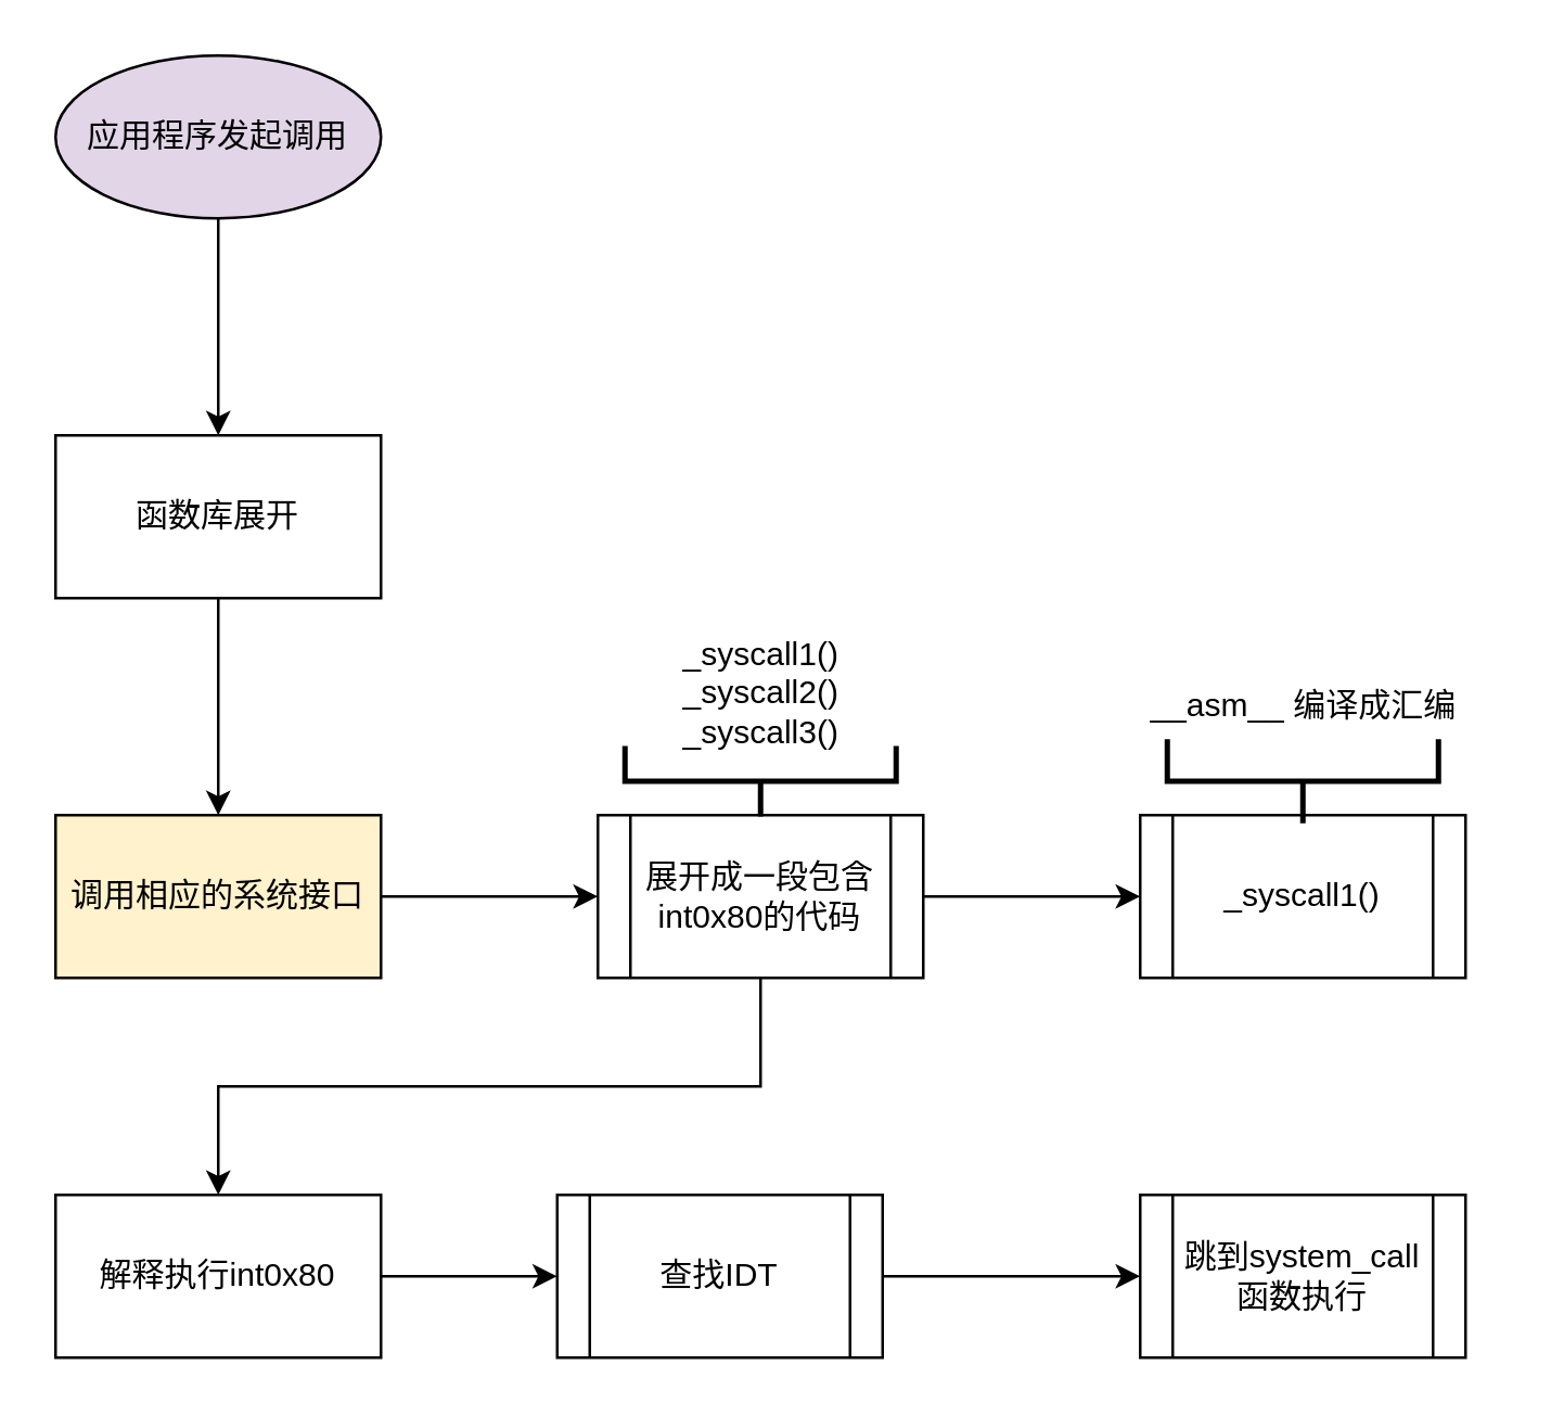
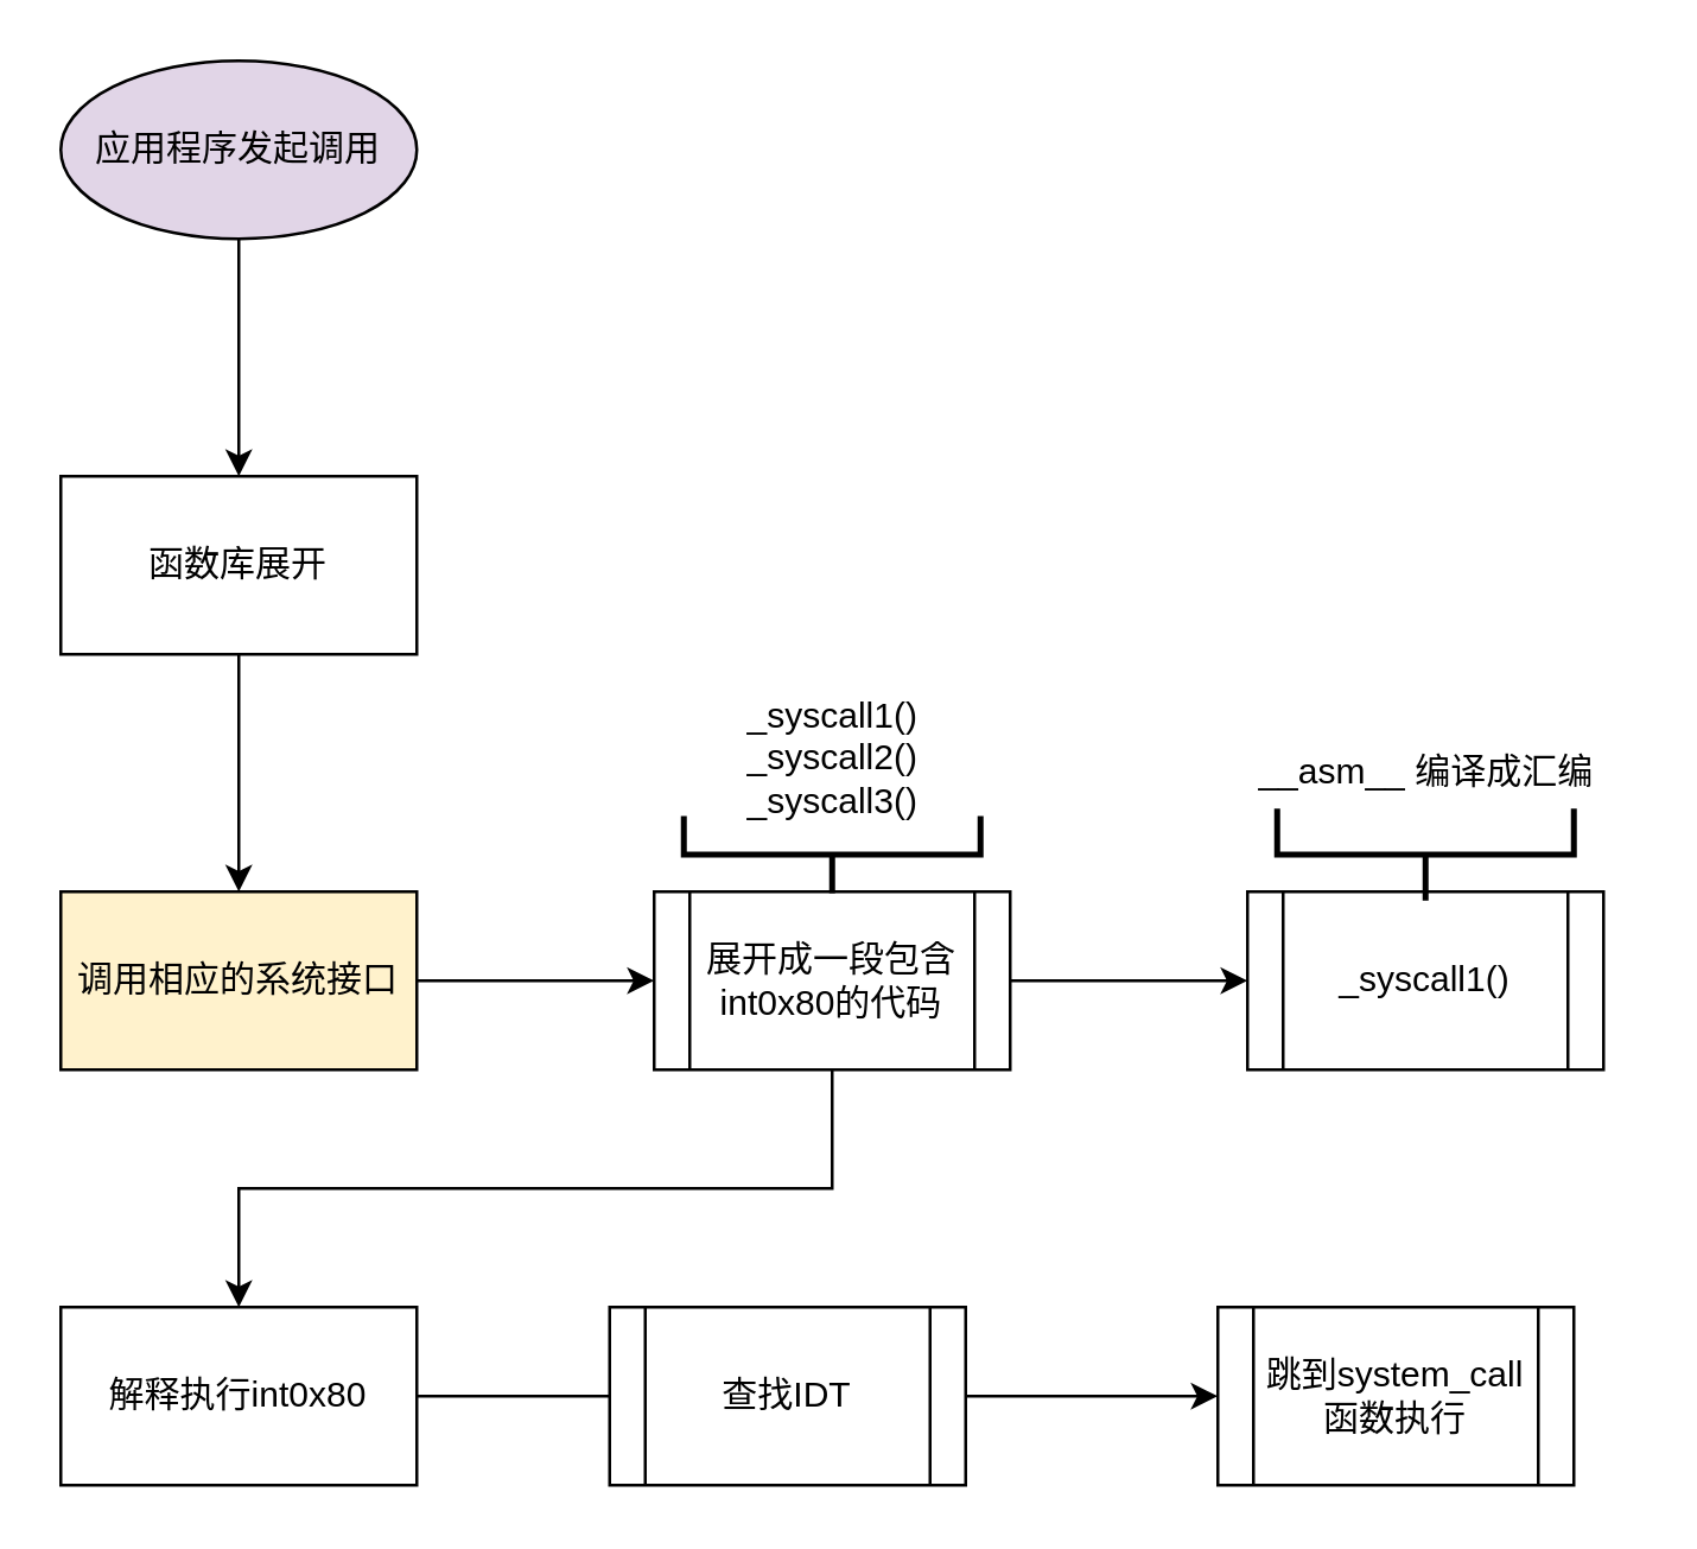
- <mxCell id="9" value="" style="edgeStyle=orthogonalEdgeStyle;rounded=0;orthogonalLoop=1;jettySize=auto;html=1;" parent="1" source="10" target="14" edge="1"><mxGeometry relative="1" as="geometry" /></mxCell>
+ <mxCell id="9" value="" style="edgeStyle=orthogonalEdgeStyle;rounded=0;orthogonalLoop=1;jettySize=auto;html=1;endArrow=none;" parent="1" source="10" target="14" edge="1"><mxGeometry relative="1" as="geometry" /></mxCell>
- <mxCell id="15" value="跳到system_call函数执行" style="shape=process;whiteSpace=wrap;html=1;backgroundOutline=1;" parent="1" vertex="1"><mxGeometry x="420" y="440" width="120" height="60" as="geometry" /></mxCell>
+ <mxCell id="15" value="跳到system_call函数执行" style="shape=process;whiteSpace=wrap;html=1;backgroundOutline=1;" parent="1" vertex="1"><mxGeometry x="410" y="440" width="120" height="60" as="geometry" /></mxCell>
